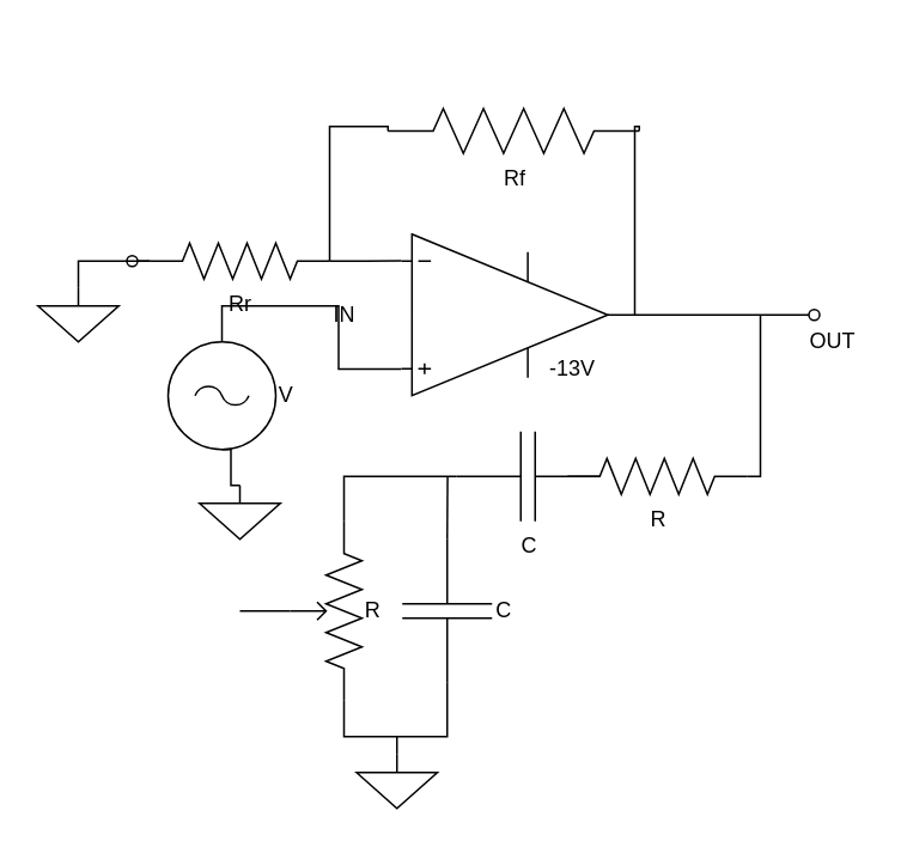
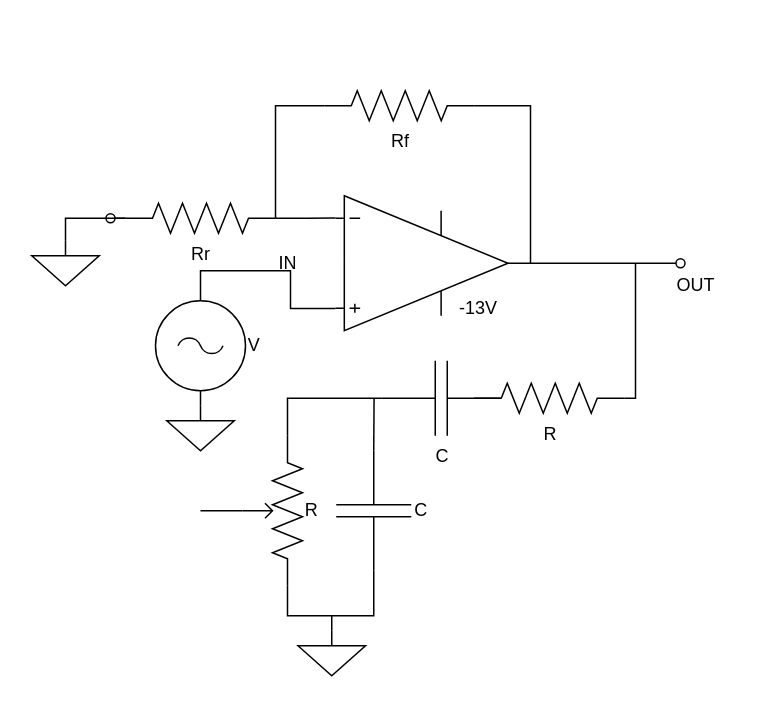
- <mxCell id="9" value="Rf" style="pointerEvents=1;verticalLabelPosition=bottom;shadow=0;dashed=0;align=center;html=1;verticalAlign=top;shape=mxgraph.electrical.resistors.resistor_2;" parent="1" vertex="1"><mxGeometry x="215.5" y="60" width="140" height="25" as="geometry" /></mxCell>
+ <mxCell id="9" value="Rf" style="pointerEvents=1;verticalLabelPosition=bottom;shadow=0;dashed=0;align=center;html=1;verticalAlign=top;shape=mxgraph.electrical.resistors.resistor_2;" parent="1" vertex="1"><mxGeometry x="215.5" y="60" width="100" height="20" as="geometry" /></mxCell>
- <mxCell id="16" value="V" style="pointerEvents=1;verticalLabelPosition=middle;shadow=0;dashed=0;align=left;html=1;verticalAlign=middle;shape=mxgraph.electrical.signal_sources.ac_source;labelPosition=right;" parent="1" vertex="1"><mxGeometry x="93" y="190" width="60" height="60" as="geometry" /></mxCell>
+ <mxCell id="16" value="V" style="pointerEvents=1;verticalLabelPosition=middle;shadow=0;dashed=0;align=left;html=1;verticalAlign=middle;shape=mxgraph.electrical.signal_sources.ac_source;labelPosition=right;" parent="1" vertex="1"><mxGeometry x="103" y="200" width="60" height="60" as="geometry" /></mxCell>
